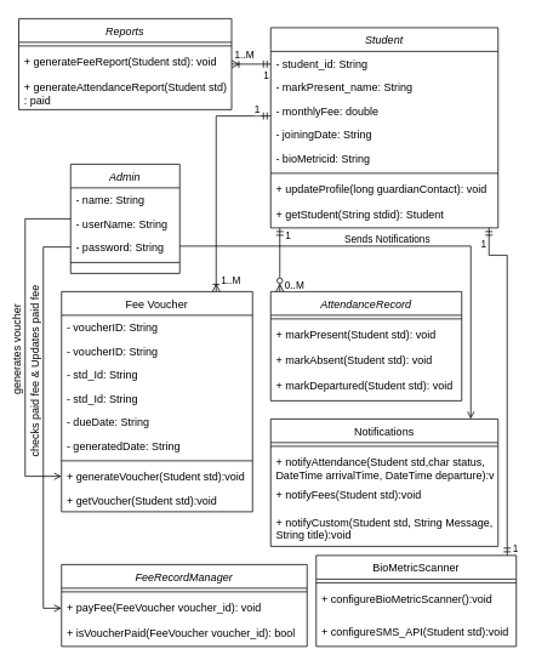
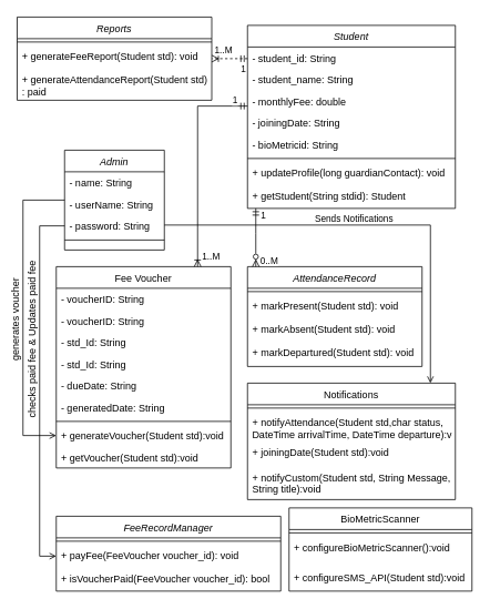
- <mxCell id="64" style="edgeStyle=orthogonalEdgeStyle;rounded=0;orthogonalLoop=1;jettySize=auto;html=1;endArrow=ERoneToMany;endFill=0;startArrow=ERmandOne;startFill=0;" edge="1" parent="2" source="3" target="60"><mxGeometry relative="1" as="geometry"><mxPoint x="517" y="70" as="sourcePoint" /><mxPoint x="567" y="507" as="targetPoint" /><Array as="points"><mxPoint x="237" y="50" /><mxPoint x="237" y="50" /></Array></mxGeometry></mxCell>
+ <mxCell id="64" style="edgeStyle=orthogonalEdgeStyle;rounded=0;orthogonalLoop=1;jettySize=auto;html=1;endArrow=ERoneToMany;endFill=0;startArrow=ERmandOne;startFill=0;dashed=1;" edge="1" parent="2" source="3" target="60"><mxGeometry relative="1" as="geometry"><mxPoint x="517" y="70" as="sourcePoint" /><mxPoint x="567" y="507" as="targetPoint" /><Array as="points"><mxPoint x="237" y="50" /><mxPoint x="237" y="50" /></Array></mxGeometry></mxCell>
- <mxCell id="5" value="- markPresent_name: String" style="text;align=left;verticalAlign=top;spacingLeft=4;spacingRight=4;overflow=hidden;rotatable=0;points=[[0,0.5],[1,0.5]];portConstraint=eastwest;rounded=0;shadow=0;html=0;" parent="3" vertex="1"><mxGeometry y="52" width="250" height="26" as="geometry" /></mxCell>
+ <mxCell id="5" value="- student_name: String" style="text;align=left;verticalAlign=top;spacingLeft=4;spacingRight=4;overflow=hidden;rotatable=0;points=[[0,0.5],[1,0.5]];portConstraint=eastwest;rounded=0;shadow=0;html=0;" parent="3" vertex="1"><mxGeometry y="52" width="250" height="26" as="geometry" /></mxCell>
- <mxCell id="57" style="edgeStyle=orthogonalEdgeStyle;rounded=0;orthogonalLoop=1;jettySize=auto;html=1;endArrow=ERmandOne;endFill=0;startArrow=ERmandOne;startFill=0;" edge="1" parent="2" source="11" target="53"><mxGeometry relative="1" as="geometry"><mxPoint x="527" y="230" as="sourcePoint" /><Array as="points"><mxPoint x="517" y="260" /><mxPoint x="537" y="260" /></Array></mxGeometry></mxCell>
- <mxCell id="58" value="1" style="edgeLabel;html=1;align=center;verticalAlign=middle;resizable=0;points=[];" vertex="1" connectable="0" parent="57"><mxGeometry x="-0.958" y="-2" relative="1" as="geometry"><mxPoint x="-5" y="9" as="offset" /></mxGeometry></mxCell>
- <mxCell id="59" value="1" style="edgeLabel;html=1;align=center;verticalAlign=middle;resizable=0;points=[];" vertex="1" connectable="0" parent="57"><mxGeometry x="0.952" y="2" relative="1" as="geometry"><mxPoint x="6" as="offset" /></mxGeometry></mxCell>
- <mxCell id="49" value="+ notifyFees(Student std):void" style="text;align=left;verticalAlign=top;spacingLeft=4;spacingRight=4;overflow=hidden;rotatable=0;points=[[0,0.5],[1,0.5]];portConstraint=eastwest;rounded=0;shadow=0;html=0;" vertex="1" parent="46"><mxGeometry y="70" width="250" height="30" as="geometry" /></mxCell>
+ <mxCell id="49" value="+ joiningDate(Student std):void" style="text;align=left;verticalAlign=top;spacingLeft=4;spacingRight=4;overflow=hidden;rotatable=0;points=[[0,0.5],[1,0.5]];portConstraint=eastwest;rounded=0;shadow=0;html=0;" vertex="1" parent="46"><mxGeometry y="70" width="250" height="30" as="geometry" /></mxCell>
